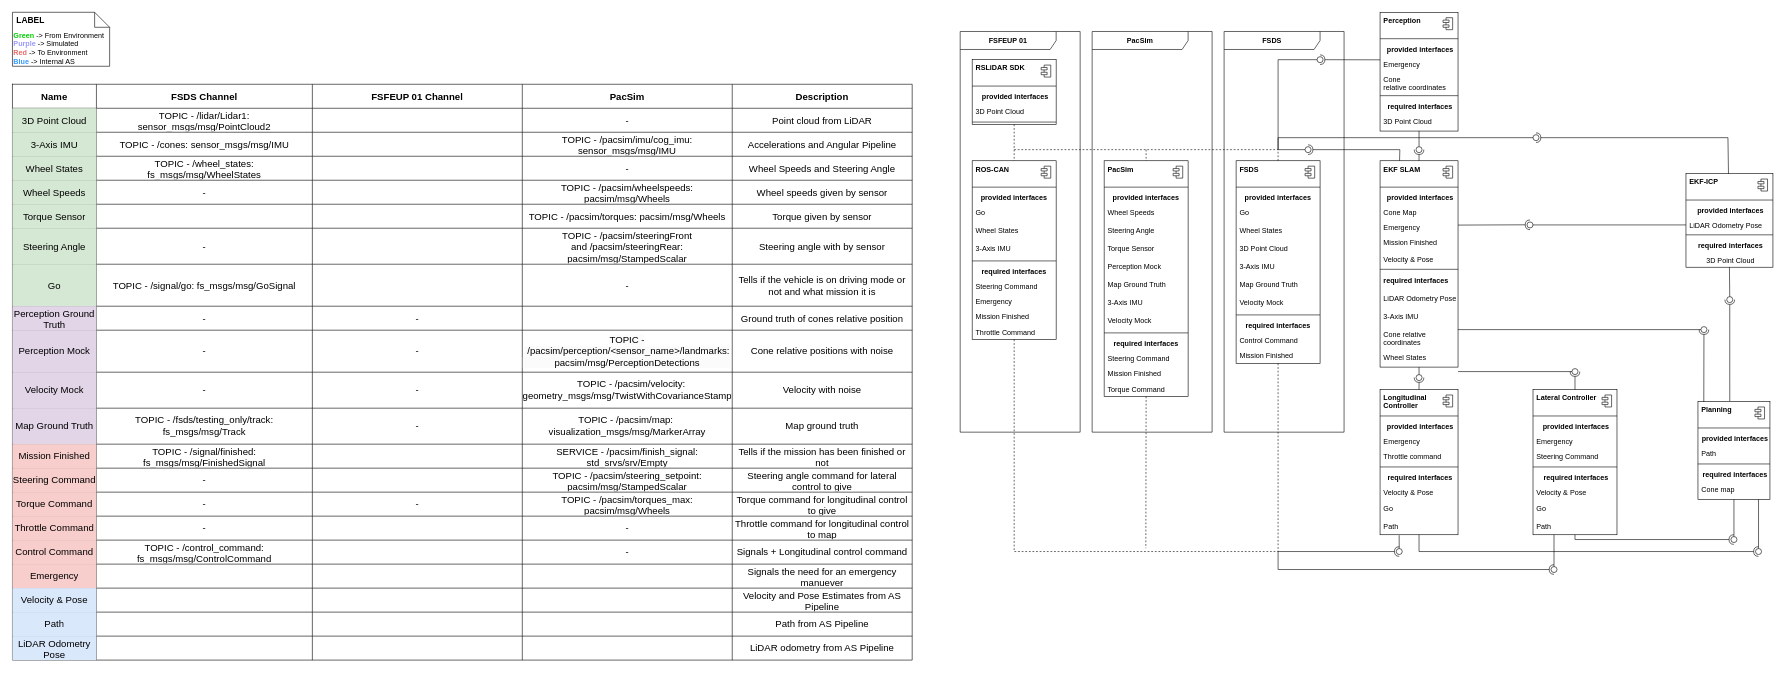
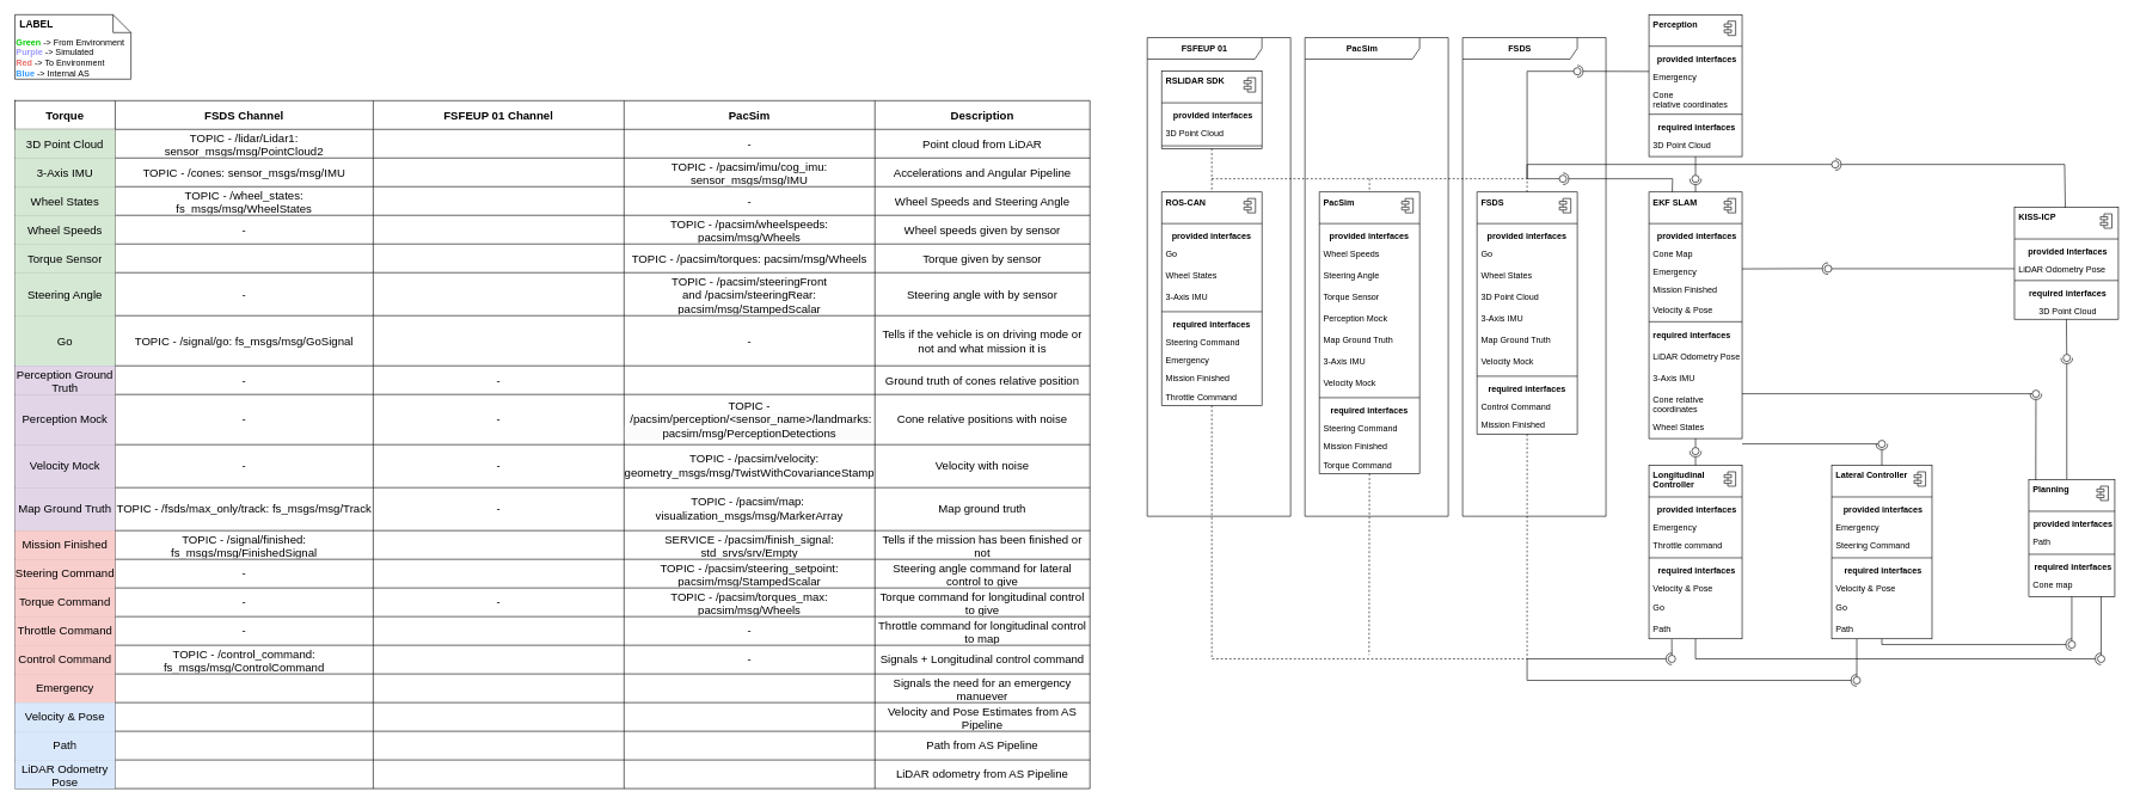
- <mxCell id="145" value="&lt;b&gt;Name&lt;/b&gt;" style="shape=partialRectangle;html=1;whiteSpace=wrap;connectable=0;strokeColor=inherit;overflow=hidden;fillColor=none;top=0;left=0;bottom=0;right=0;pointerEvents=1;fontSize=16;" parent="144" vertex="1"><mxGeometry width="140" height="40" as="geometry"><mxRectangle width="140" height="40" as="alternateBounds" /></mxGeometry></mxCell>
+ <mxCell id="145" value="&lt;b&gt;Torque&lt;/b&gt;" style="shape=partialRectangle;html=1;whiteSpace=wrap;connectable=0;strokeColor=inherit;overflow=hidden;fillColor=none;top=0;left=0;bottom=0;right=0;pointerEvents=1;fontSize=16;" parent="144" vertex="1"><mxGeometry width="140" height="40" as="geometry"><mxRectangle width="140" height="40" as="alternateBounds" /></mxGeometry></mxCell>
- <mxCell id="5" value="&lt;b&gt;EKF-ICP&lt;/b&gt;" style="html=1;align=left;spacingLeft=4;verticalAlign=top;strokeColor=none;fillColor=none;whiteSpace=wrap;" parent="4" vertex="1"><mxGeometry width="145" height="40" as="geometry" /></mxCell>
+ <mxCell id="5" value="&lt;b&gt;KISS-ICP&lt;/b&gt;" style="html=1;align=left;spacingLeft=4;verticalAlign=top;strokeColor=none;fillColor=none;whiteSpace=wrap;" parent="4" vertex="1"><mxGeometry width="145" height="40" as="geometry" /></mxCell>
- <mxCell id="212" value="TOPIC -&amp;nbsp;/fsds/testing_only/track: fs_msgs/msg/Track" style="shape=partialRectangle;html=1;whiteSpace=wrap;connectable=0;strokeColor=inherit;overflow=hidden;fillColor=none;top=0;left=0;bottom=0;right=0;pointerEvents=1;fontSize=16;" parent="210" vertex="1"><mxGeometry x="140" width="360" height="60" as="geometry"><mxRectangle width="360" height="60" as="alternateBounds" /></mxGeometry></mxCell>
+ <mxCell id="212" value="TOPIC -&amp;nbsp;/fsds/max_only/track: fs_msgs/msg/Track" style="shape=partialRectangle;html=1;whiteSpace=wrap;connectable=0;strokeColor=inherit;overflow=hidden;fillColor=none;top=0;left=0;bottom=0;right=0;pointerEvents=1;fontSize=16;" parent="210" vertex="1"><mxGeometry x="140" width="360" height="60" as="geometry"><mxRectangle width="360" height="60" as="alternateBounds" /></mxGeometry></mxCell>
